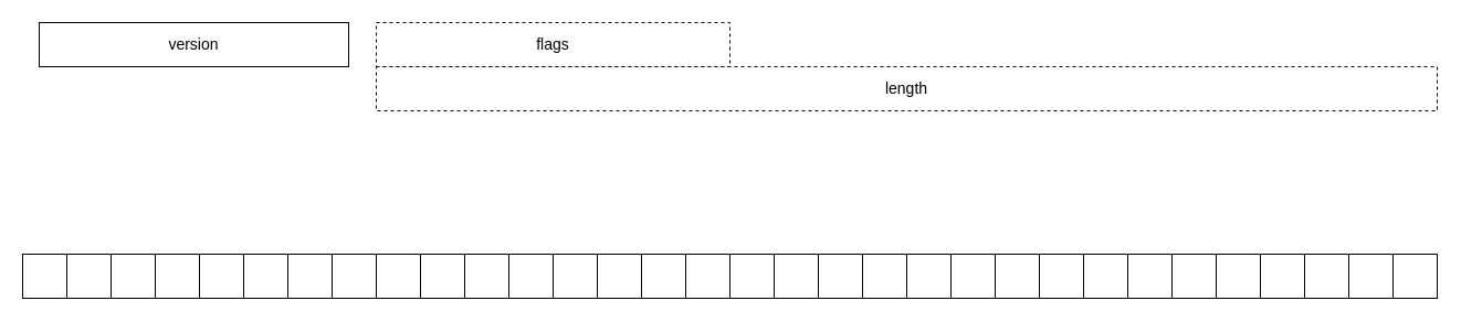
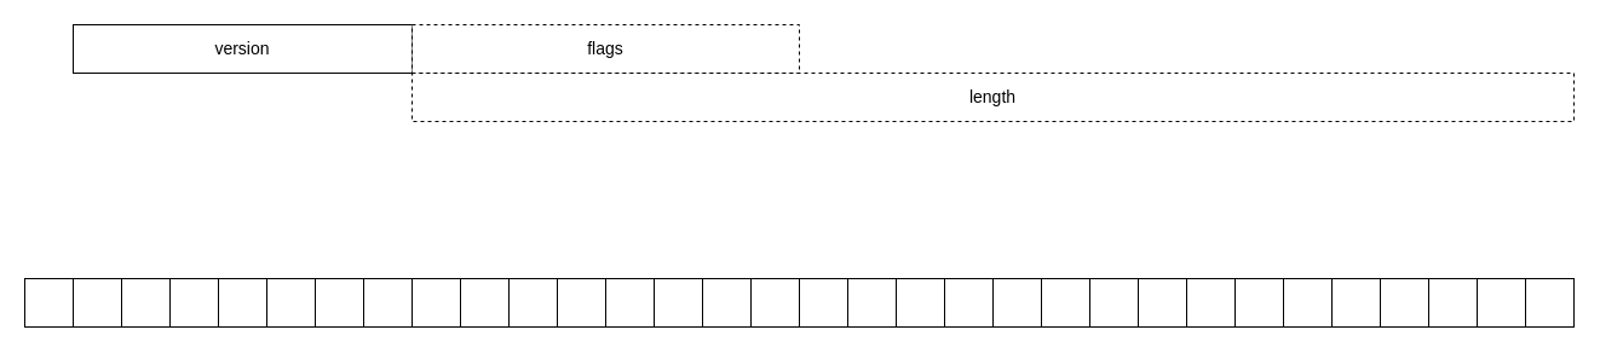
- <mxCell id="10" value="&lt;font style=&quot;font-size: 14px&quot;&gt;version&lt;/font&gt;" style="rounded=0;whiteSpace=wrap;html=1;fontColor=default;strokeColor=default;fillColor=default;" vertex="1" parent="1"><mxGeometry x="35" y="20" width="280" height="40" as="geometry" /></mxCell>
+ <mxCell id="10" value="&lt;font style=&quot;font-size: 14px&quot;&gt;version&lt;/font&gt;" style="rounded=0;whiteSpace=wrap;html=1;fontColor=default;strokeColor=default;fillColor=default;" vertex="1" parent="1"><mxGeometry x="60" y="20" width="280" height="40" as="geometry" /></mxCell>
